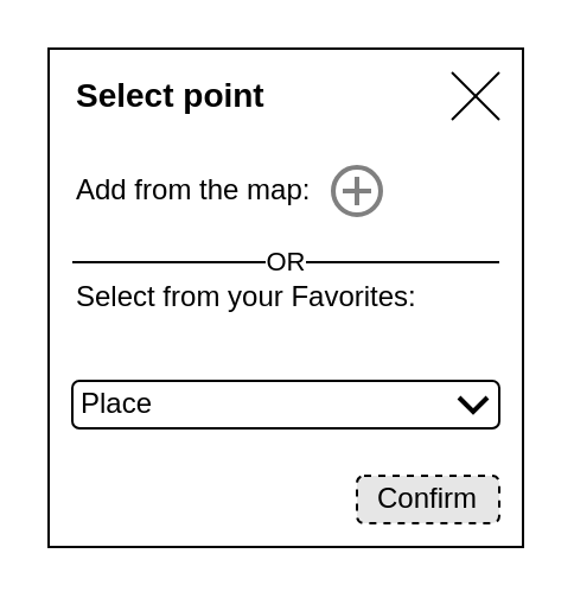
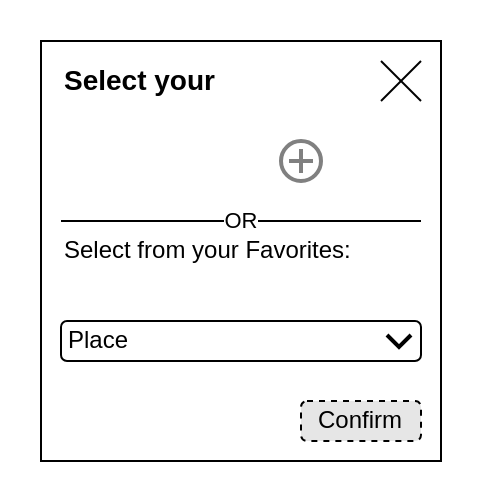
- <mxCell id="3" value="Select point" style="text;html=1;strokeColor=none;fillColor=none;align=left;verticalAlign=middle;whiteSpace=wrap;rounded=0;fontColor=#000000;fontStyle=1;fontSize=14;" vertex="1" parent="1"><mxGeometry x="30" y="30" width="150" height="20" as="geometry" /></mxCell>
+ <mxCell id="3" value="Select your" style="text;html=1;strokeColor=none;fillColor=none;align=left;verticalAlign=middle;whiteSpace=wrap;rounded=0;fontColor=#000000;fontStyle=1;fontSize=14;" vertex="1" parent="1"><mxGeometry x="30" y="30" width="150" height="20" as="geometry" /></mxCell>
- <mxCell id="7" value="Add from the map:" style="text;html=1;strokeColor=none;fillColor=none;align=left;verticalAlign=middle;whiteSpace=wrap;rounded=0;fontColor=#000000;" vertex="1" parent="1"><mxGeometry x="30" y="70" width="110" height="20" as="geometry" /></mxCell>
